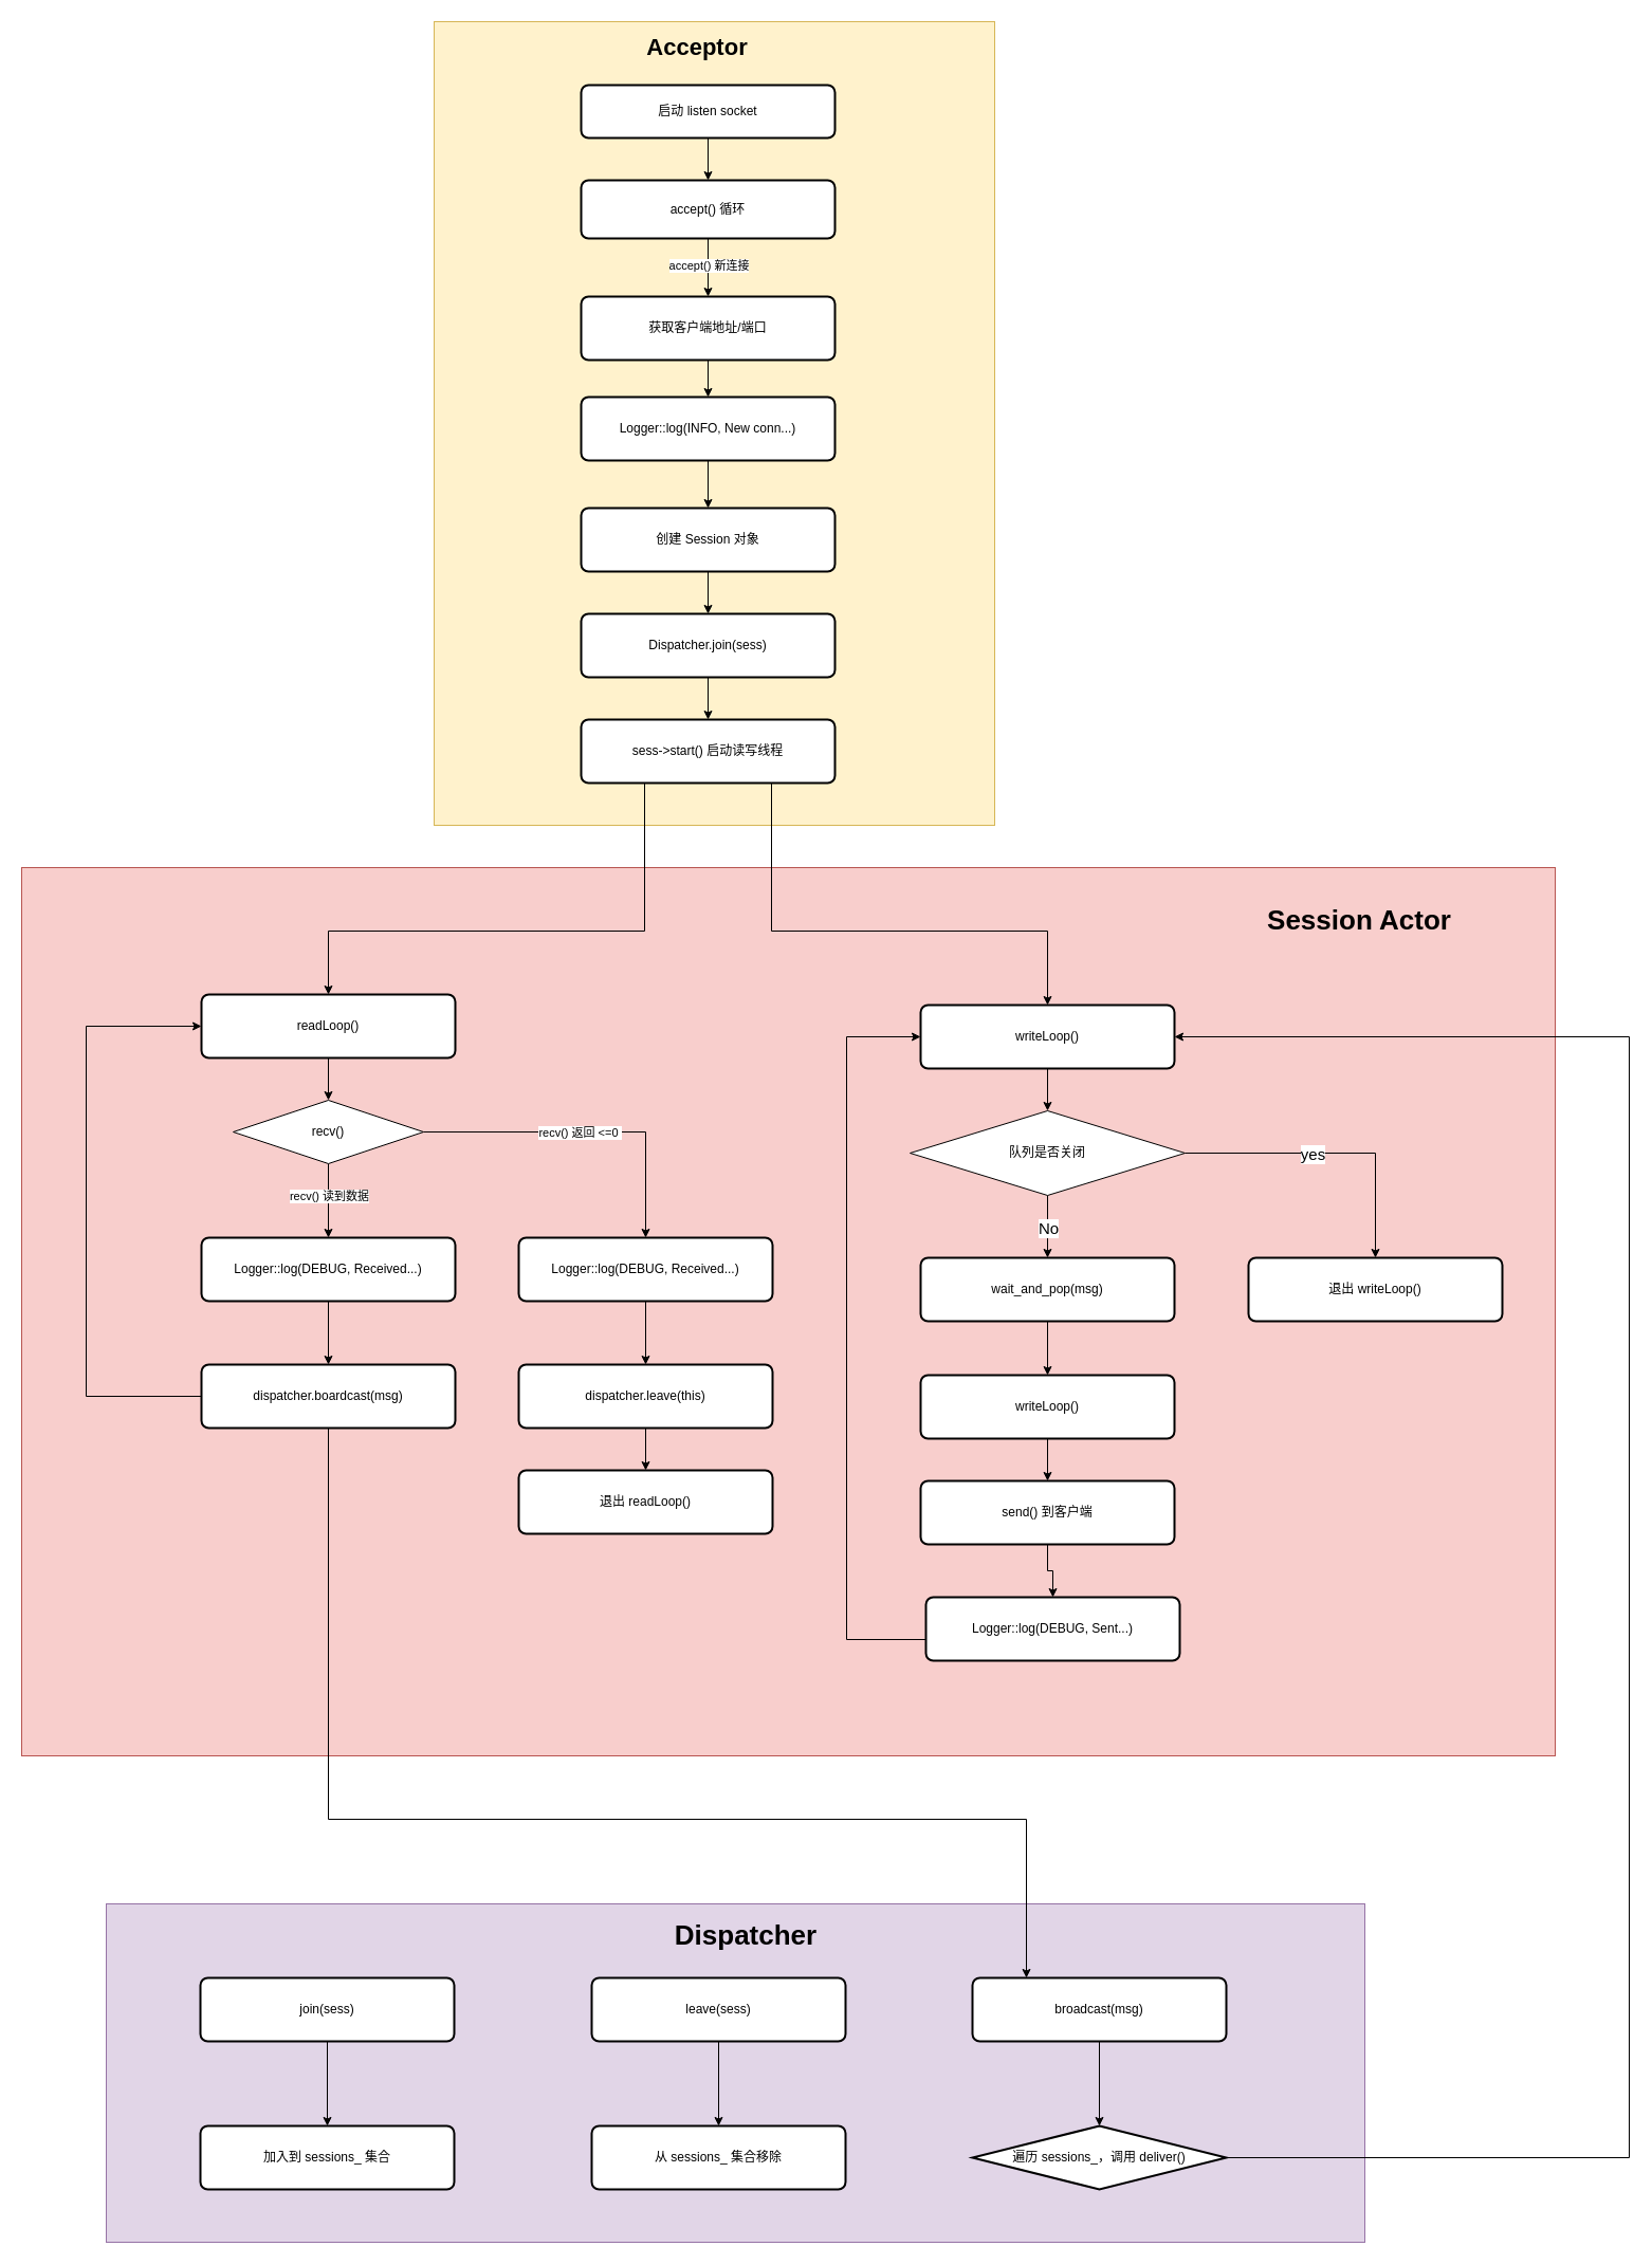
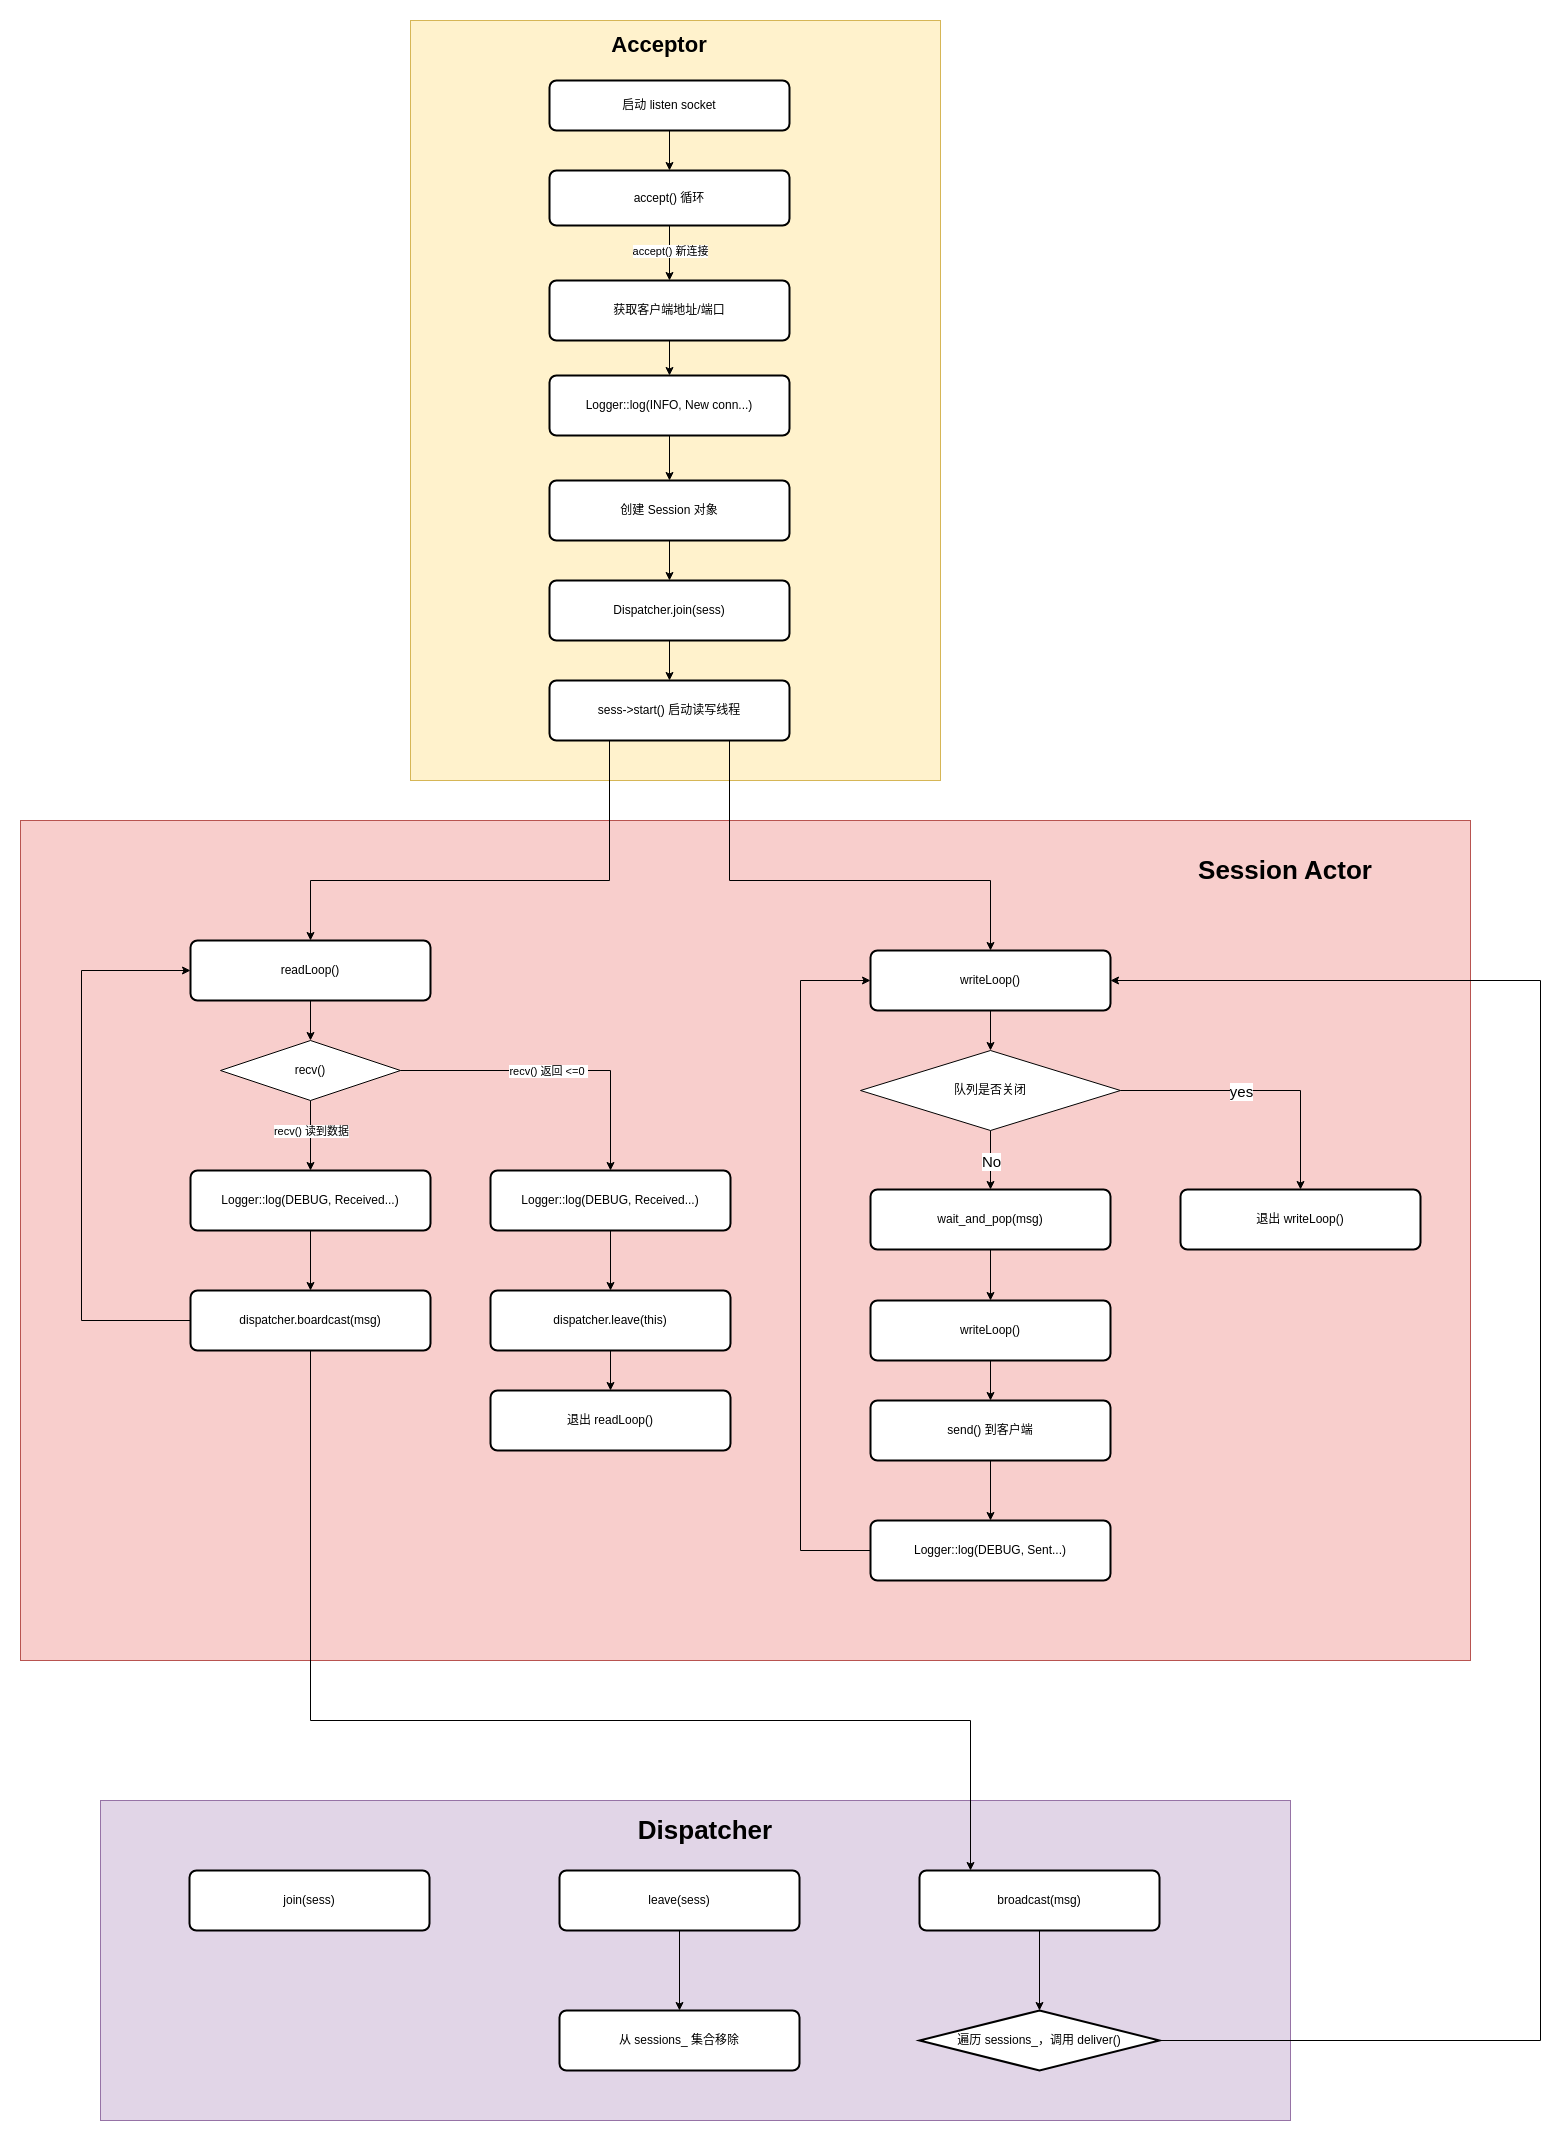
- <mxCell id="46" value="Logger::log(DEBUG, Sent...)" style="whiteSpace=wrap;html=1;rounded=1;absoluteArcSize=1;arcSize=14;strokeWidth=2;" vertex="1" parent="1"><mxGeometry x="875" y="1510" width="240" height="60" as="geometry" /></mxCell>
+ <mxCell id="46" value="Logger::log(DEBUG, Sent...)" style="whiteSpace=wrap;html=1;rounded=1;absoluteArcSize=1;arcSize=14;strokeWidth=2;" vertex="1" parent="1"><mxGeometry x="870" y="1520" width="240" height="60" as="geometry" /></mxCell>
- <mxCell id="63" value="" style="edgeStyle=orthogonalEdgeStyle;rounded=0;orthogonalLoop=1;jettySize=auto;html=1;" edge="1" parent="1" source="64" target="65"><mxGeometry relative="1" as="geometry" /></mxCell>
- <mxCell id="65" value="加入到 sessions_ 集合" style="whiteSpace=wrap;html=1;rounded=1;absoluteArcSize=1;arcSize=14;strokeWidth=2;" vertex="1" parent="1"><mxGeometry x="189" y="2010" width="240" height="60" as="geometry" /></mxCell>
